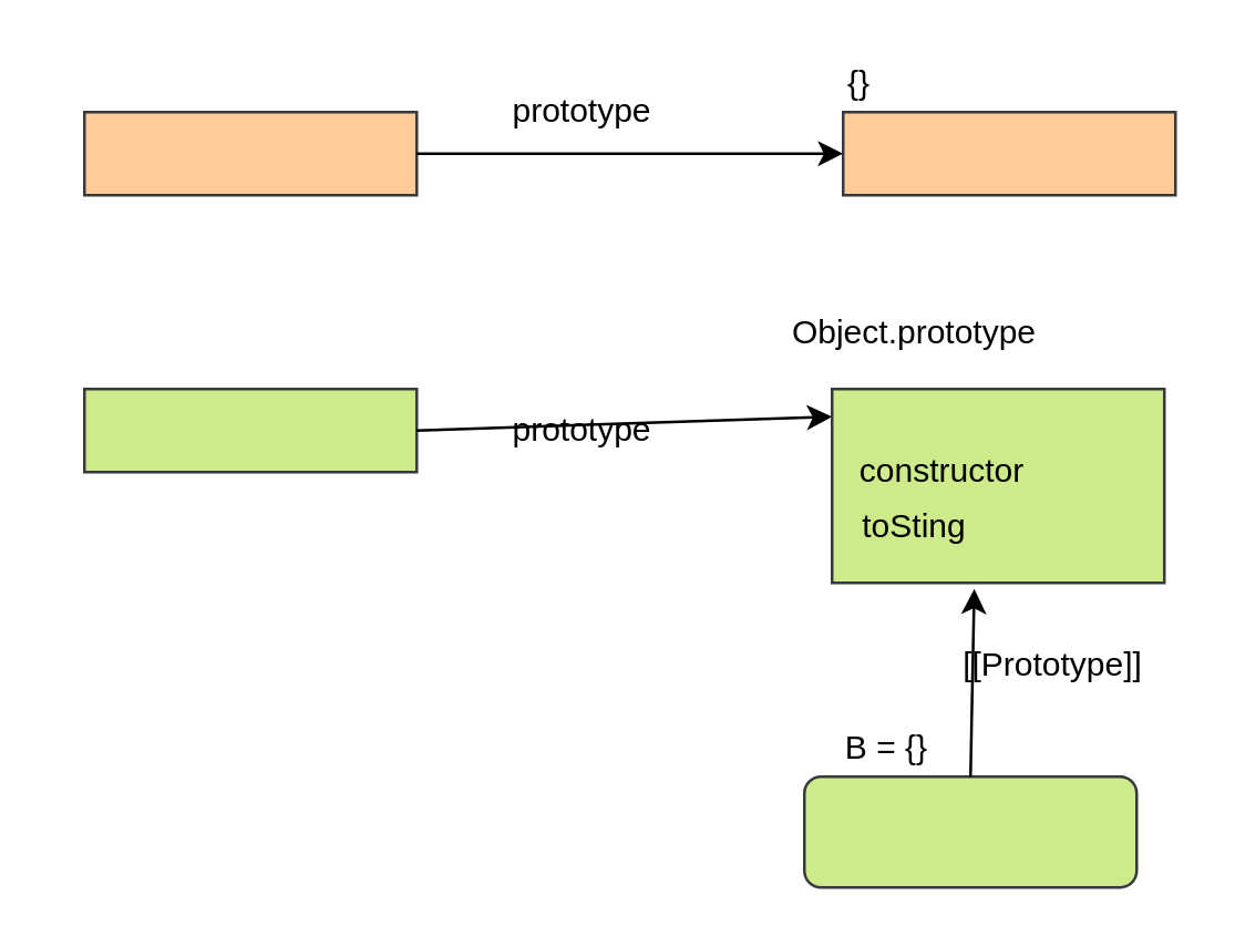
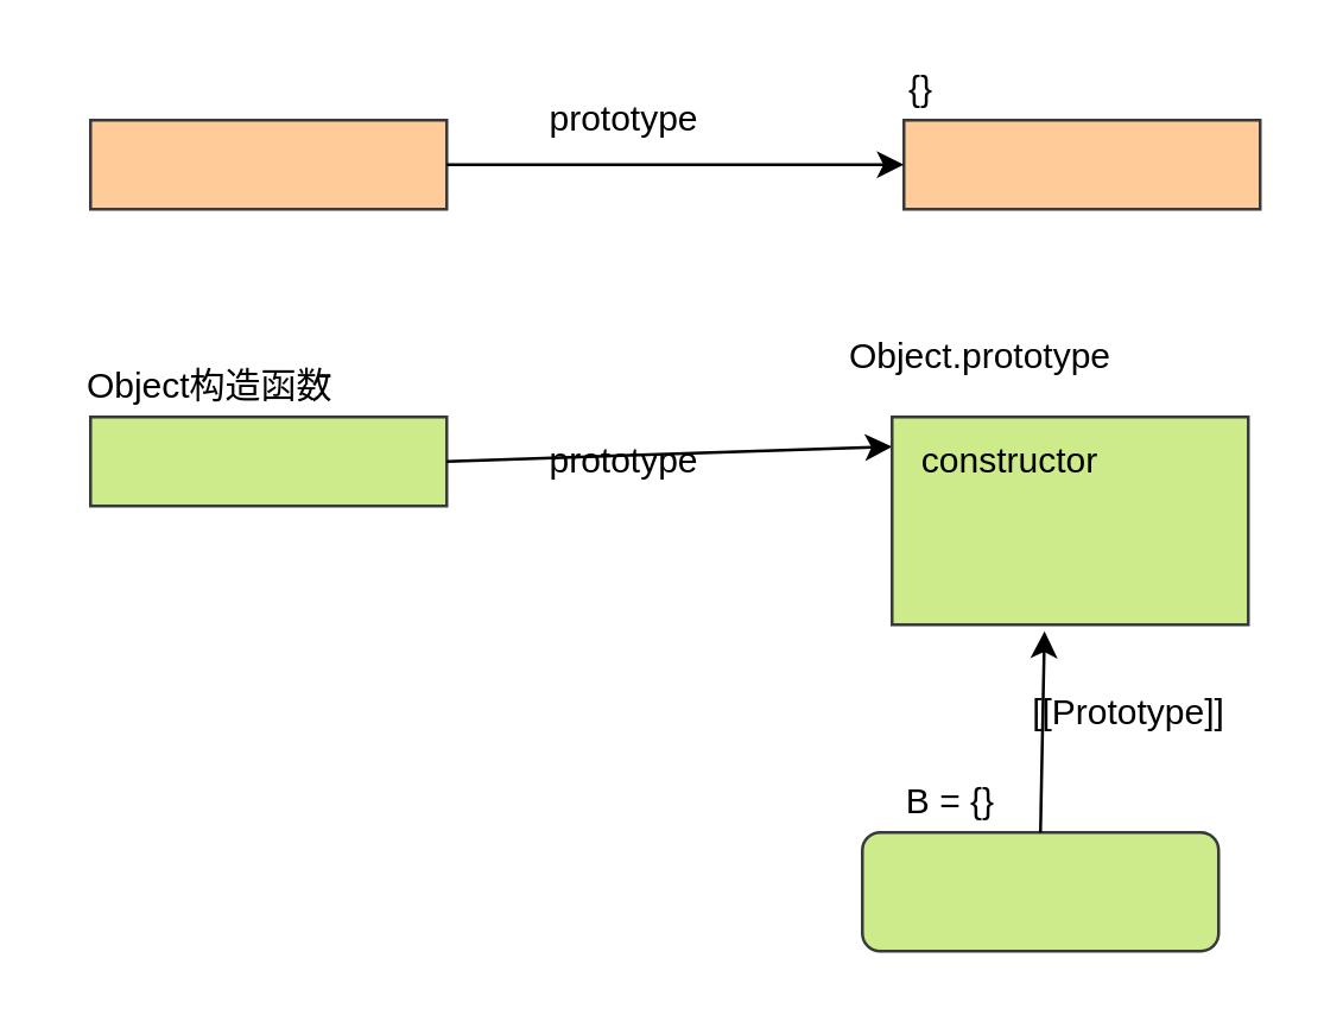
+ <mxCell id="8" value="Object构造函数" style="text;html=1;align=center;verticalAlign=middle;resizable=0;points=[];autosize=1;" vertex="1" parent="1"><mxGeometry x="20" y="120" width="100" height="20" as="geometry" /></mxCell>
- <mxCell id="12" value="&lt;font color=&quot;#000000&quot;&gt;constructor&lt;/font&gt;" style="text;html=1;strokeColor=none;fillColor=none;align=center;verticalAlign=middle;whiteSpace=wrap;rounded=0;" vertex="1" parent="1"><mxGeometry x="320" y="160" width="40" height="20" as="geometry" /></mxCell>
+ <mxCell id="12" value="&lt;font color=&quot;#000000&quot;&gt;constructor&lt;/font&gt;" style="text;html=1;strokeColor=none;fillColor=none;align=center;verticalAlign=middle;whiteSpace=wrap;rounded=0;" vertex="1" parent="1"><mxGeometry x="320" y="145" width="40" height="20" as="geometry" /></mxCell>
- <mxCell id="13" value="&lt;font color=&quot;#000000&quot;&gt;toSting&lt;/font&gt;" style="text;html=1;strokeColor=none;fillColor=none;align=center;verticalAlign=middle;whiteSpace=wrap;rounded=0;" vertex="1" parent="1"><mxGeometry x="310" y="180" width="40" height="20" as="geometry" /></mxCell>
